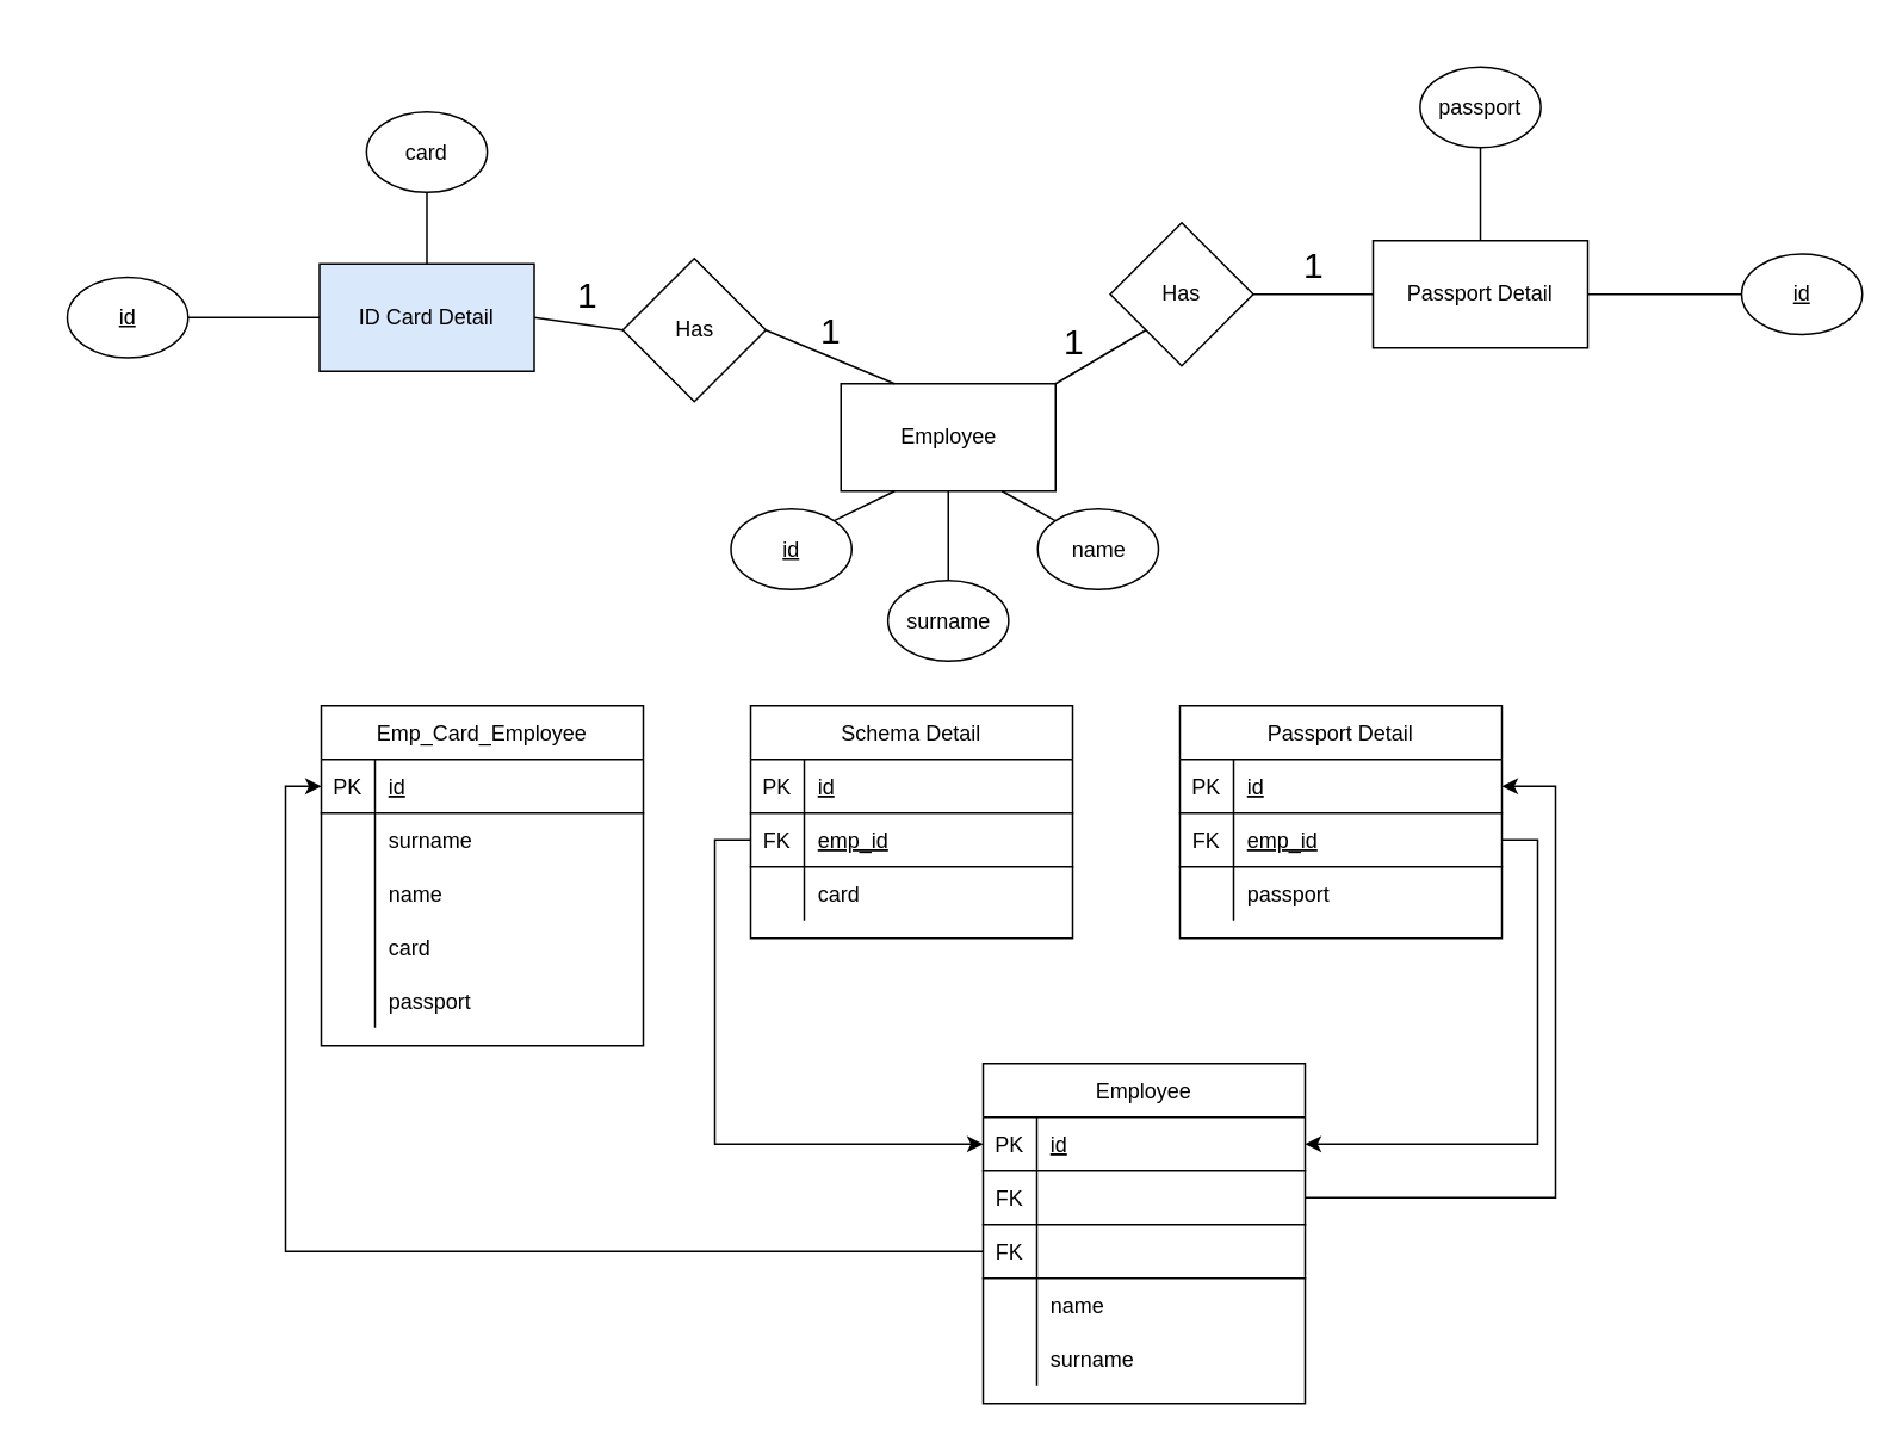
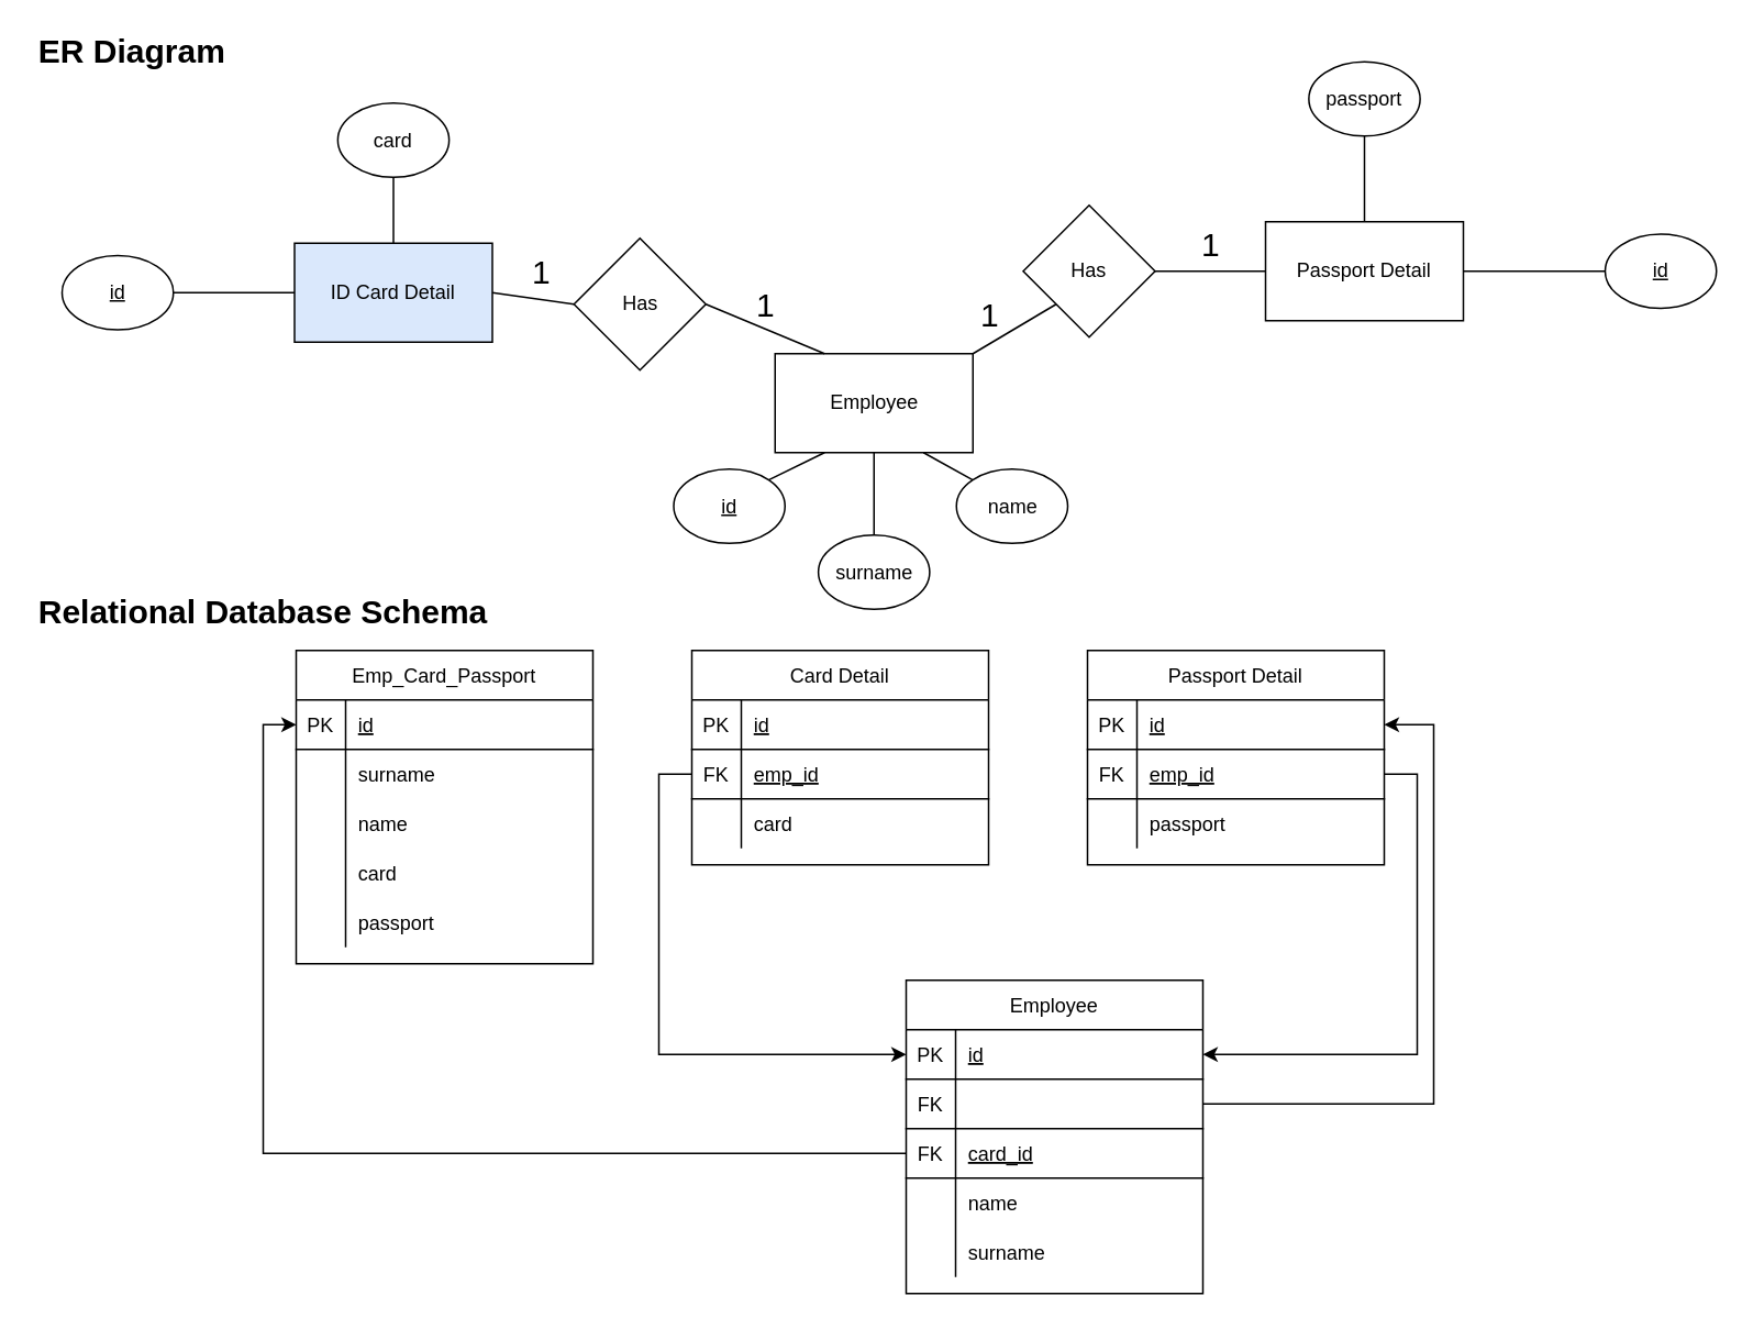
+ <mxCell id="2" value="ER Diagram" style="text;html=1;strokeColor=none;fillColor=none;align=left;verticalAlign=middle;whiteSpace=wrap;rounded=0;shadow=0;fontSize=20;fontStyle=1" parent="1" vertex="1"><mxGeometry x="20.5" y="20" width="160" height="20" as="geometry" /></mxCell>
+ <mxCell id="3" value="Relational Database Schema" style="text;html=1;strokeColor=none;fillColor=none;align=left;verticalAlign=middle;whiteSpace=wrap;rounded=0;shadow=0;fontSize=20;fontStyle=1" parent="1" vertex="1"><mxGeometry x="20.5" y="360" width="287.5" height="20" as="geometry" /></mxCell>
- <mxCell id="4" value="Emp_Card_Employee" style="shape=table;startSize=30;container=1;collapsible=1;childLayout=tableLayout;fixedRows=1;rowLines=0;fontStyle=0;align=center;resizeLast=1;fontSize=12;" parent="1" vertex="1"><mxGeometry x="179" y="394" width="180" height="190" as="geometry" /></mxCell>
+ <mxCell id="4" value="Emp_Card_Passport" style="shape=table;startSize=30;container=1;collapsible=1;childLayout=tableLayout;fixedRows=1;rowLines=0;fontStyle=0;align=center;resizeLast=1;fontSize=12;" parent="1" vertex="1"><mxGeometry x="179" y="394" width="180" height="190" as="geometry" /></mxCell>
- <mxCell id="35" value="Schema Detail" style="shape=table;startSize=30;container=1;collapsible=1;childLayout=tableLayout;fixedRows=1;rowLines=0;fontStyle=0;align=center;resizeLast=1;fontSize=12;" parent="1" vertex="1"><mxGeometry x="419" y="394" width="180" height="130" as="geometry" /></mxCell>
+ <mxCell id="35" value="Card Detail" style="shape=table;startSize=30;container=1;collapsible=1;childLayout=tableLayout;fixedRows=1;rowLines=0;fontStyle=0;align=center;resizeLast=1;fontSize=12;" parent="1" vertex="1"><mxGeometry x="419" y="394" width="180" height="130" as="geometry" /></mxCell>
+ <mxCell id="28" value="card_id" style="shape=partialRectangle;connectable=0;fillColor=none;top=0;left=0;bottom=0;right=0;align=left;spacingLeft=6;fontStyle=4;overflow=hidden;" parent="26" vertex="1"><mxGeometry x="30" width="150" height="30" as="geometry"><mxRectangle width="150" height="30" as="alternateBounds" /></mxGeometry></mxCell>
